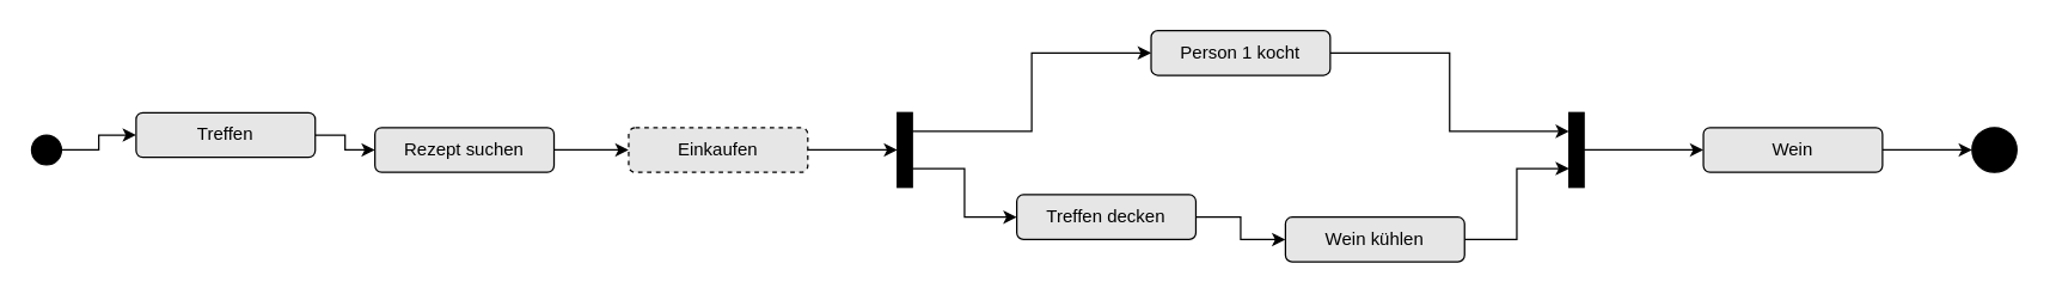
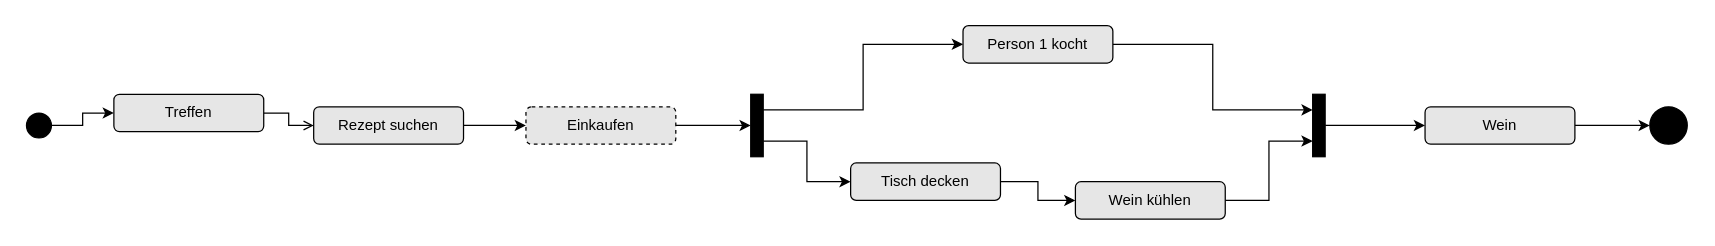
- <mxCell id="4" style="edgeStyle=orthogonalEdgeStyle;rounded=0;orthogonalLoop=1;jettySize=auto;html=1;exitX=1;exitY=0.5;exitDx=0;exitDy=0;entryX=0;entryY=0.5;entryDx=0;entryDy=0;endArrow=classic;endFill=1;" edge="1" parent="1" source="5" target="7"><mxGeometry relative="1" as="geometry" /></mxCell>
+ <mxCell id="4" style="edgeStyle=orthogonalEdgeStyle;rounded=0;orthogonalLoop=1;jettySize=auto;html=1;exitX=1;exitY=0.5;exitDx=0;exitDy=0;entryX=0;entryY=0.5;entryDx=0;entryDy=0;endArrow=open;endFill=1;" edge="1" parent="1" source="5" target="7"><mxGeometry relative="1" as="geometry" /></mxCell>
- <mxCell id="13" value="Treffen decken" style="rounded=1;whiteSpace=wrap;html=1;fillColor=#E6E6E6;gradientColor=none;strokeWidth=1;perimeterSpacing=0;glass=0;" vertex="1" parent="1"><mxGeometry x="680" y="130" width="120" height="30" as="geometry" /></mxCell>
+ <mxCell id="13" value="Tisch decken" style="rounded=1;whiteSpace=wrap;html=1;fillColor=#E6E6E6;gradientColor=none;strokeWidth=1;perimeterSpacing=0;glass=0;" vertex="1" parent="1"><mxGeometry x="680" y="130" width="120" height="30" as="geometry" /></mxCell>
